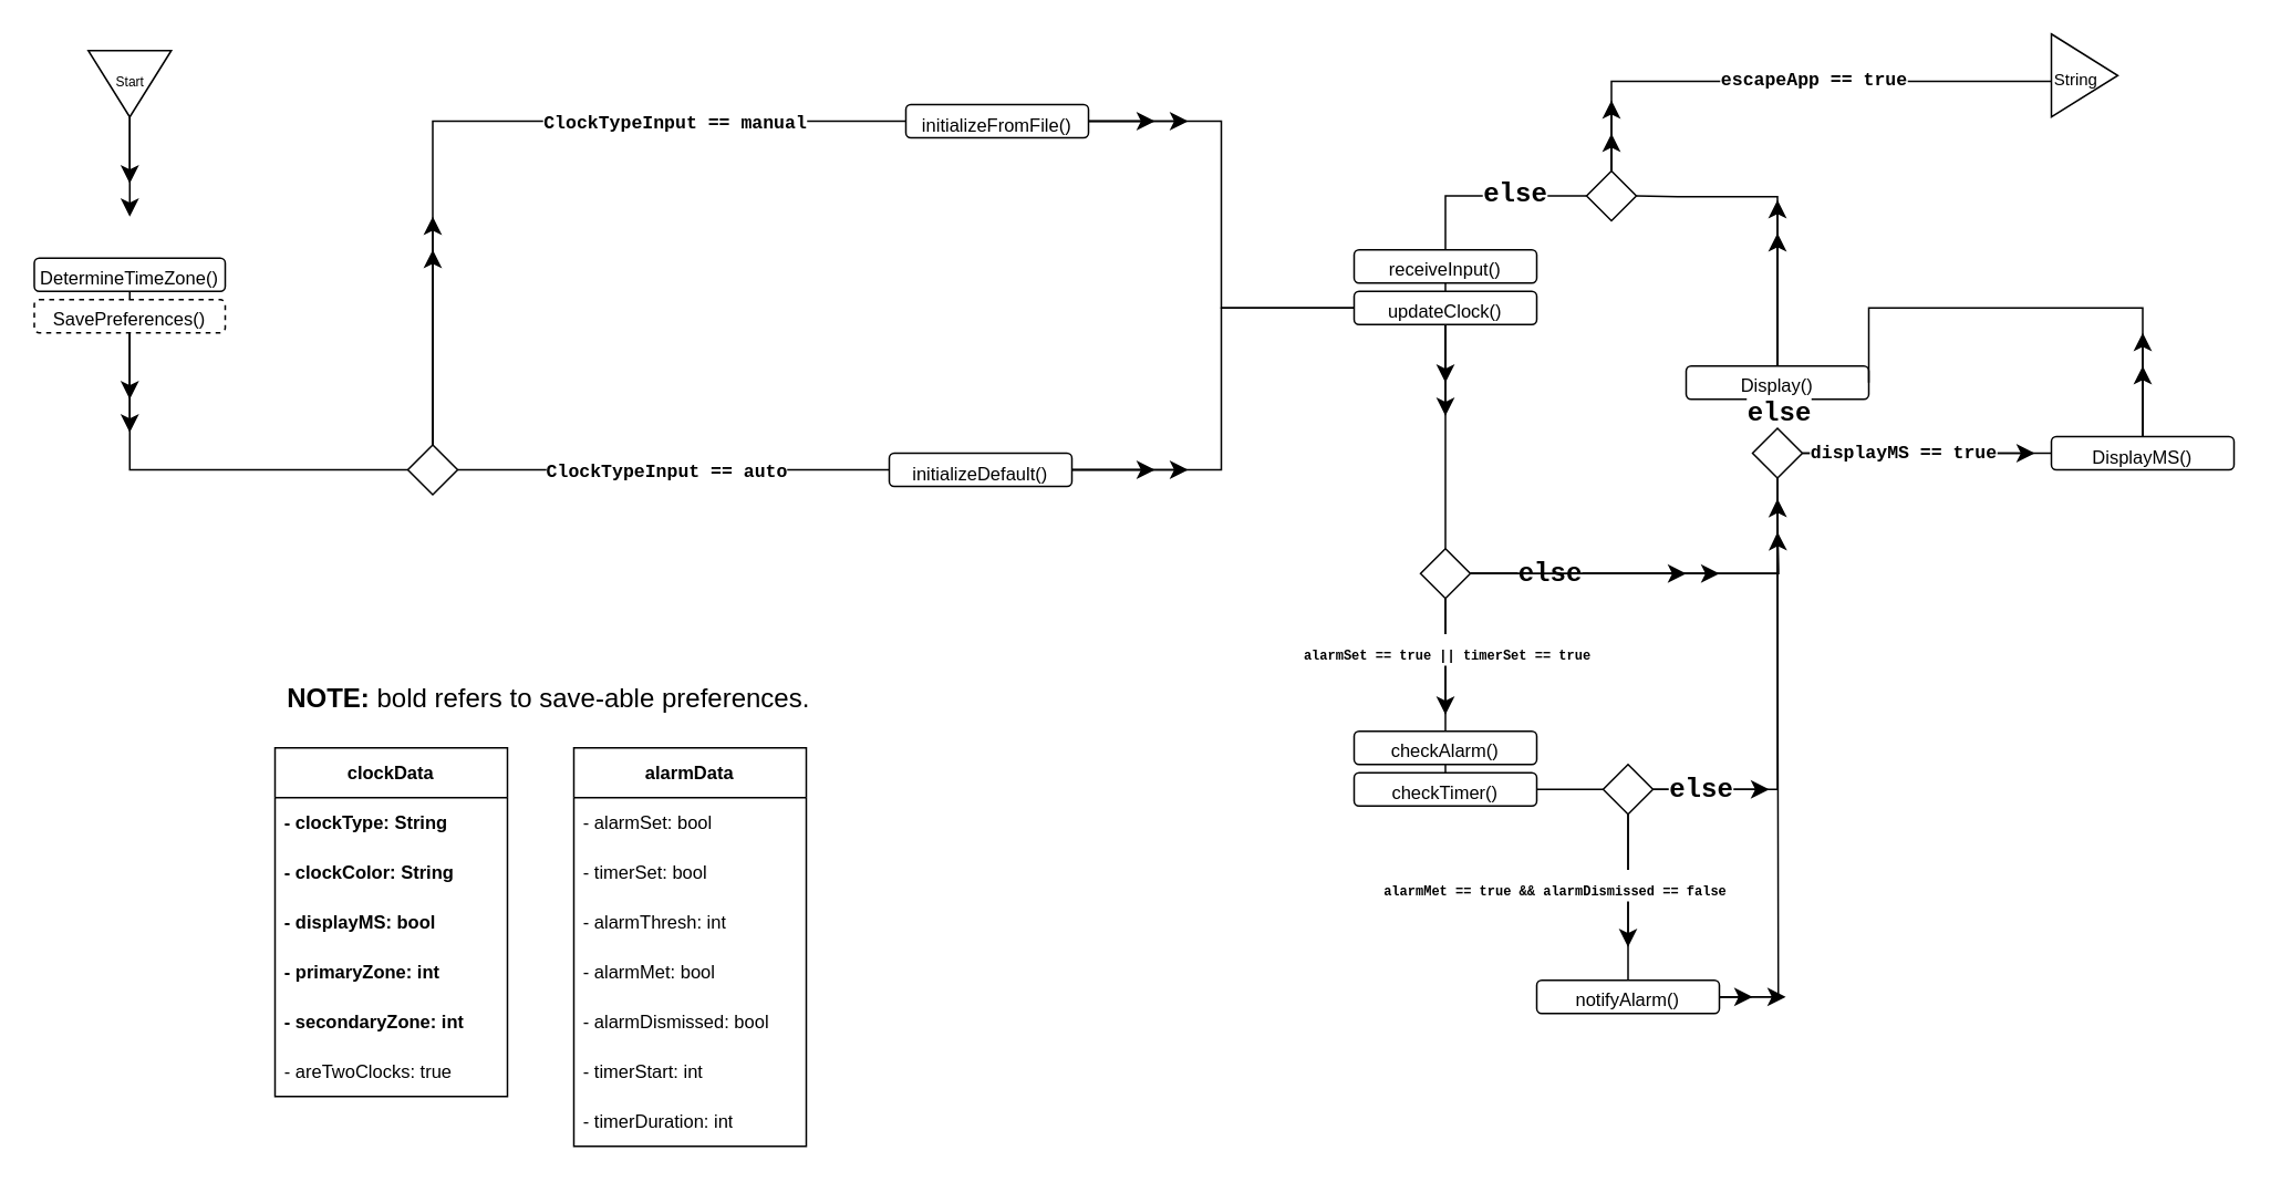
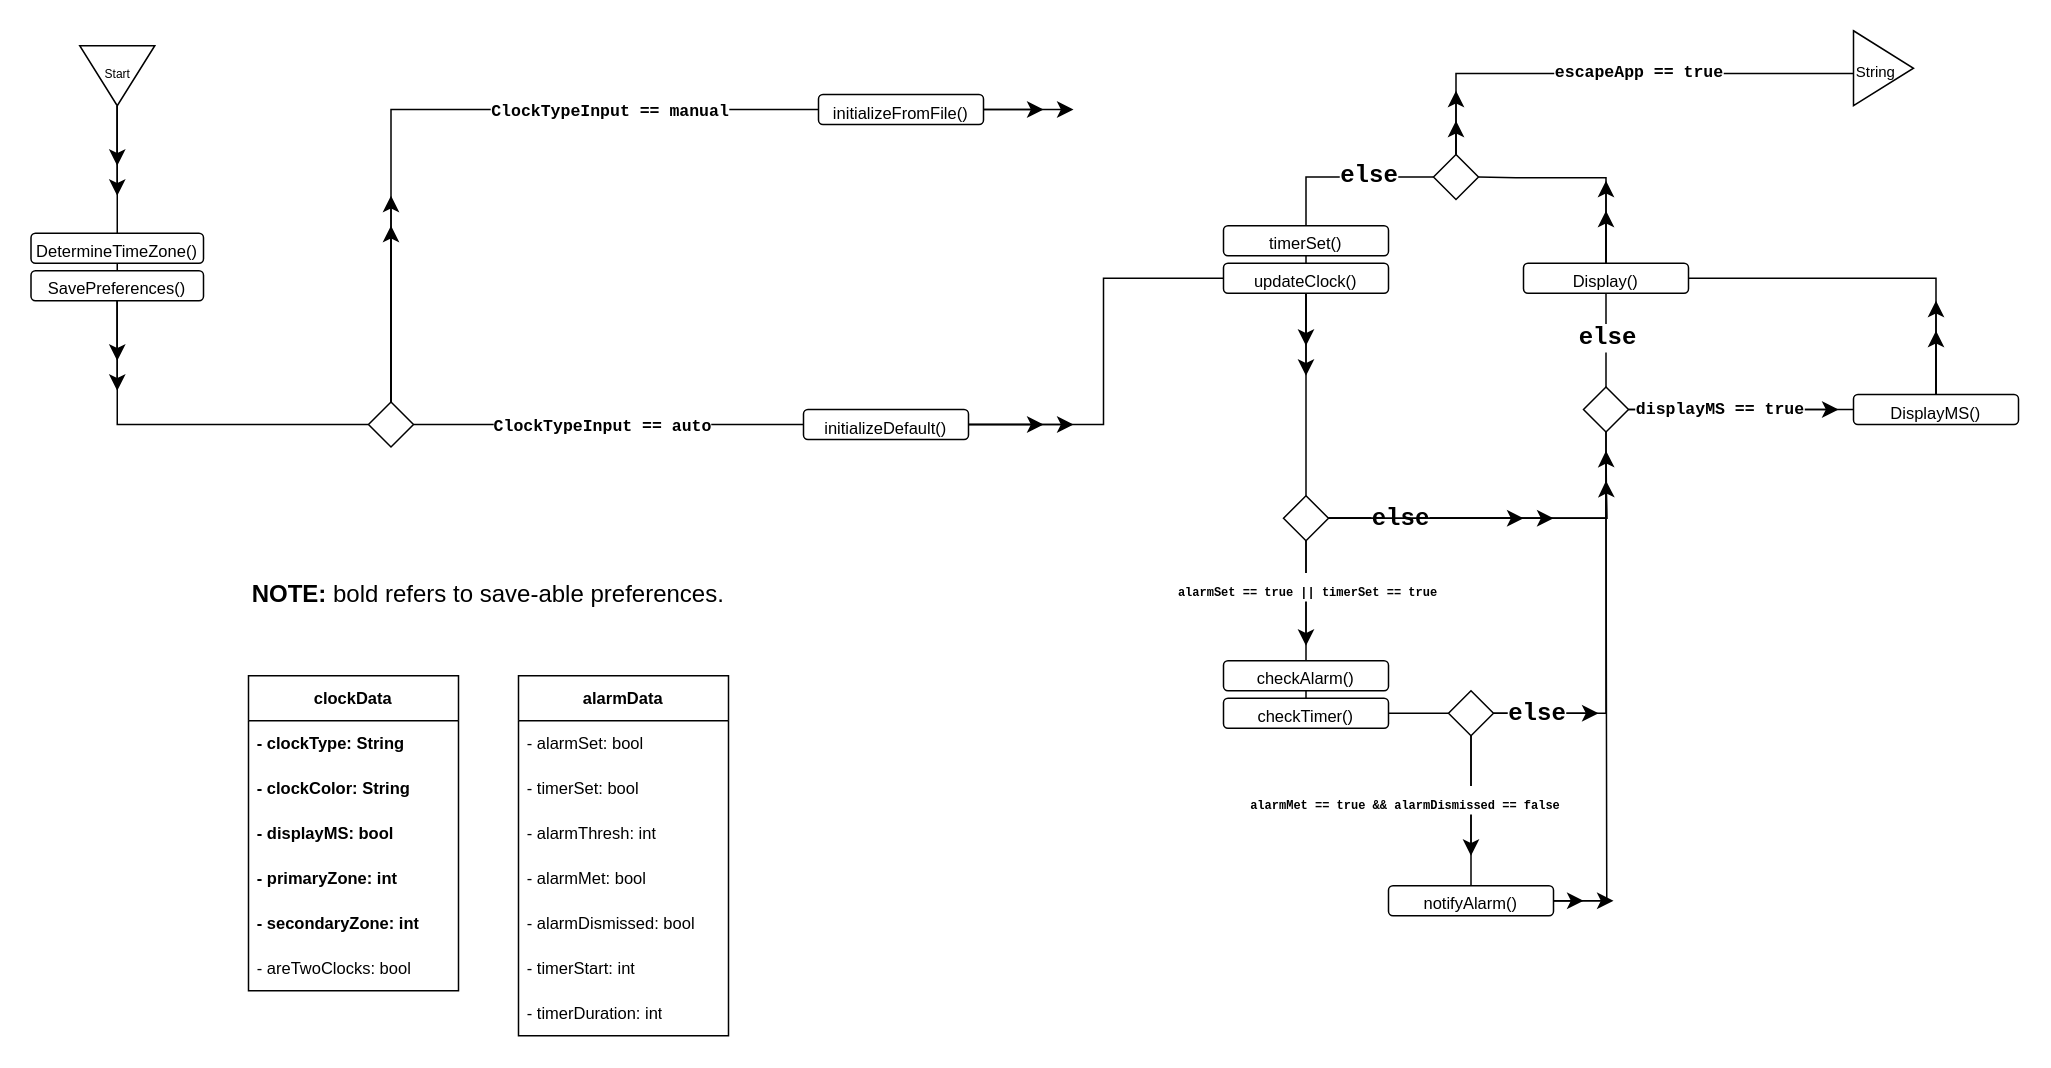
- <mxCell id="9" style="edgeStyle=orthogonalEdgeStyle;rounded=0;orthogonalLoop=1;jettySize=auto;html=1;entryX=0;entryY=0.5;entryDx=0;entryDy=0;fontSize=12;startSize=8;endSize=8;exitX=1;exitY=0.5;exitDx=0;exitDy=0;endArrow=none;endFill=0;" parent="1" source="56" target="20" edge="1"><mxGeometry relative="1" as="geometry"><mxPoint x="652.5" y="75" as="sourcePoint" /><Array as="points"><mxPoint x="735" y="73" /><mxPoint x="735" y="185" /></Array></mxGeometry></mxCell>
+ <mxCell id="28" style="edgeStyle=none;curved=1;rounded=0;orthogonalLoop=1;jettySize=auto;html=1;entryX=0.5;entryY=0;entryDx=0;entryDy=0;fontSize=12;startSize=8;endSize=8;endArrow=none;endFill=0;" parent="1" source="31" target="90" edge="1"><mxGeometry relative="1" as="geometry" /></mxCell>
- <mxCell id="50" value="&lt;font style=&quot;font-size: 11px;&quot;&gt;receiveInput()&lt;/font&gt;" style="rounded=1;whiteSpace=wrap;html=1;fontSize=16;" parent="1" vertex="1"><mxGeometry x="815" y="150" width="110" height="20" as="geometry" /></mxCell>
+ <mxCell id="50" value="&lt;font style=&quot;font-size: 11px;&quot;&gt;timerSet()&lt;/font&gt;" style="rounded=1;whiteSpace=wrap;html=1;fontSize=16;" parent="1" vertex="1"><mxGeometry x="815" y="150" width="110" height="20" as="geometry" /></mxCell>
- <mxCell id="94" value="&lt;span style=&quot;font-size: 11px;&quot;&gt;SavePreferences()&lt;/span&gt;" style="rounded=1;whiteSpace=wrap;html=1;fontSize=16;dashed=1;" parent="1" vertex="1"><mxGeometry x="20" y="180" width="115" height="20" as="geometry" /></mxCell>
+ <mxCell id="94" value="&lt;span style=&quot;font-size: 11px;&quot;&gt;SavePreferences()&lt;/span&gt;" style="rounded=1;whiteSpace=wrap;html=1;fontSize=16;" parent="1" vertex="1"><mxGeometry x="20" y="180" width="115" height="20" as="geometry" /></mxCell>
- <mxCell id="53" value="&lt;span style=&quot;font-size: 11px;&quot;&gt;Display()&lt;/span&gt;" style="rounded=1;whiteSpace=wrap;html=1;fontSize=16;" parent="1" vertex="1"><mxGeometry x="1015" y="220" width="110" height="20" as="geometry" /></mxCell>
+ <mxCell id="53" value="&lt;span style=&quot;font-size: 11px;&quot;&gt;Display()&lt;/span&gt;" style="rounded=1;whiteSpace=wrap;html=1;fontSize=16;" parent="1" vertex="1"><mxGeometry x="1015" y="175" width="110" height="20" as="geometry" /></mxCell>
- <mxCell id="95" value="&lt;b&gt;NOTE: &lt;/b&gt;bold refers to save-able preferences." style="text;html=1;strokeColor=none;fillColor=none;align=center;verticalAlign=middle;whiteSpace=wrap;rounded=0;fontSize=16;" parent="1" vertex="1"><mxGeometry x="165" y="405" width="330" height="30" as="geometry" /></mxCell>
+ <mxCell id="95" value="&lt;b&gt;NOTE: &lt;/b&gt;bold refers to save-able preferences." style="text;html=1;strokeColor=none;fillColor=none;align=center;verticalAlign=middle;whiteSpace=wrap;rounded=0;fontSize=16;" parent="1" vertex="1"><mxGeometry x="160" y="380" width="330" height="30" as="geometry" /></mxCell>
- <mxCell id="66" value="- areTwoClocks: true" style="text;strokeColor=none;fillColor=none;align=left;verticalAlign=middle;spacingLeft=4;spacingRight=4;overflow=hidden;points=[[0,0.5],[1,0.5]];portConstraint=eastwest;rotatable=0;whiteSpace=wrap;html=1;fontSize=11;" parent="60" vertex="1"><mxGeometry y="180" width="140" height="30" as="geometry" /></mxCell>
+ <mxCell id="66" value="- areTwoClocks: bool" style="text;strokeColor=none;fillColor=none;align=left;verticalAlign=middle;spacingLeft=4;spacingRight=4;overflow=hidden;points=[[0,0.5],[1,0.5]];portConstraint=eastwest;rotatable=0;whiteSpace=wrap;html=1;fontSize=11;" parent="60" vertex="1"><mxGeometry y="180" width="140" height="30" as="geometry" /></mxCell>
